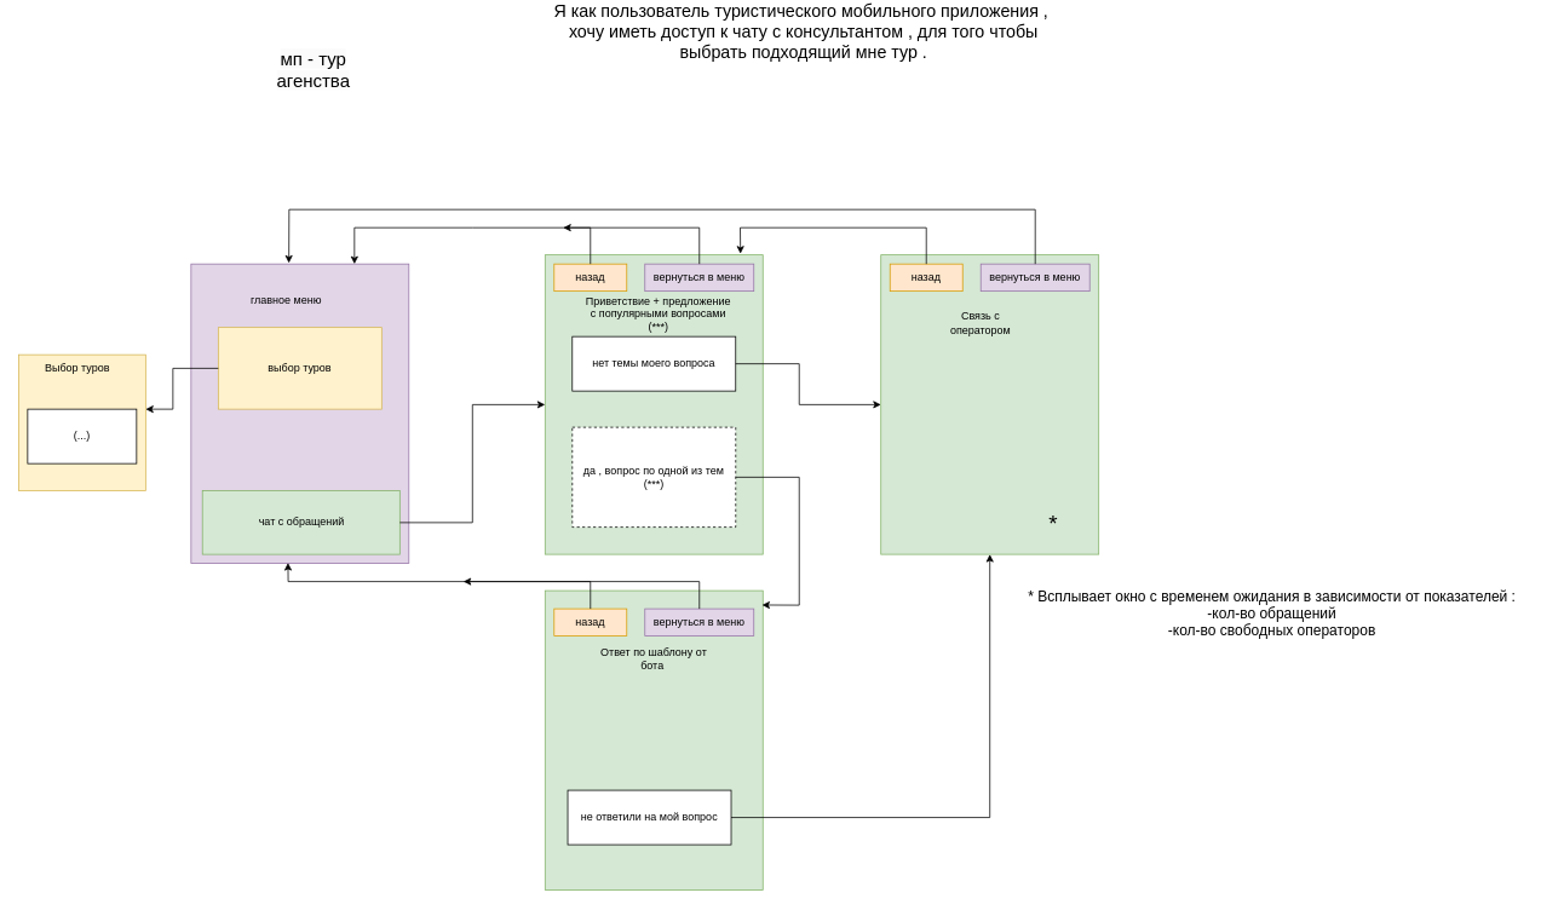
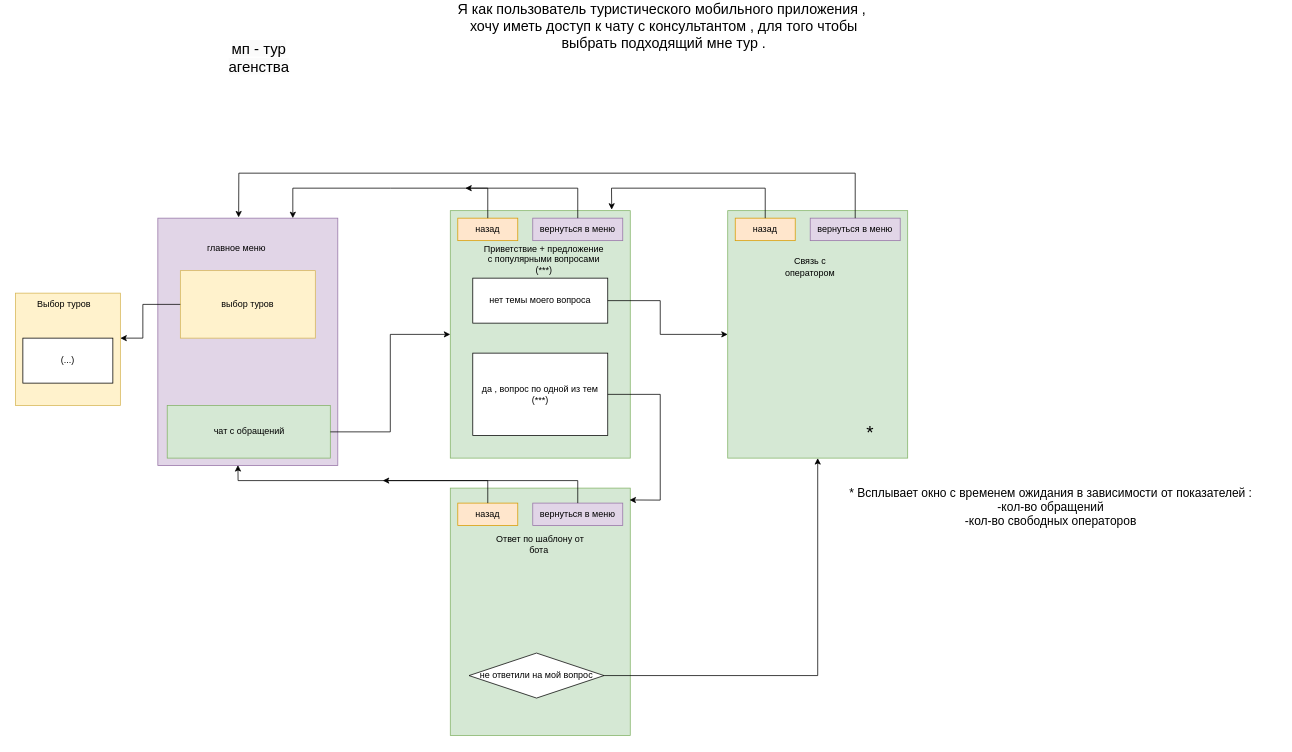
- <mxCell id="18" value="да , вопрос по одной из тем (***)" style="rounded=0;whiteSpace=wrap;html=1;dashed=1;" vertex="1" parent="1"><mxGeometry x="630" y="470" width="180" height="110" as="geometry" /></mxCell>
+ <mxCell id="18" value="да , вопрос по одной из тем (***)" style="rounded=0;whiteSpace=wrap;html=1;" vertex="1" parent="1"><mxGeometry x="630" y="470" width="180" height="110" as="geometry" /></mxCell>
- <mxCell id="24" value="не ответили на мой вопрос" style="rounded=0;whiteSpace=wrap;html=1;" vertex="1" parent="1"><mxGeometry x="625" y="870" width="180" height="60" as="geometry" /></mxCell>
+ <mxCell id="24" value="не ответили на мой вопрос" style="rhombus;whiteSpace=wrap;html=1;" vertex="1" parent="1"><mxGeometry x="625" y="870" width="180" height="60" as="geometry" /></mxCell>
